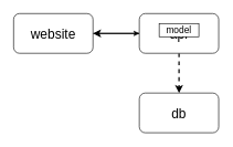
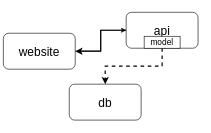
- <mxCell id="8" value="&lt;font style=&quot;font-size: 14px;&quot;&gt;model&lt;/font&gt;" style="rounded=0;whiteSpace=wrap;html=1;" vertex="1" parent="1"><mxGeometry x="240" y="35" width="60" height="20" as="geometry" /></mxCell>
+ <mxCell id="8" value="&lt;font style=&quot;font-size: 14px;&quot;&gt;model&lt;/font&gt;" style="rounded=0;whiteSpace=wrap;html=1;" vertex="1" parent="1"><mxGeometry x="240" y="60" width="60" height="20" as="geometry" /></mxCell>
- <mxCell id="3" value="&lt;font style=&quot;font-size: 20px;&quot;&gt;website&lt;/font&gt;" style="rounded=1;whiteSpace=wrap;html=1;fontSize=16;" vertex="1" parent="1"><mxGeometry x="20" y="20" width="120" height="60" as="geometry" /></mxCell>
+ <mxCell id="3" value="&lt;font style=&quot;font-size: 20px;&quot;&gt;website&lt;/font&gt;" style="rounded=1;whiteSpace=wrap;html=1;fontSize=16;" vertex="1" parent="1"><mxGeometry x="5" y="55" width="120" height="60" as="geometry" /></mxCell>
- <mxCell id="7" value="&lt;font style=&quot;font-size: 20px;&quot;&gt;db&lt;/font&gt;" style="rounded=1;whiteSpace=wrap;html=1;fontSize=16;" vertex="1" parent="1"><mxGeometry x="210" y="140" width="120" height="60" as="geometry" /></mxCell>
+ <mxCell id="7" value="&lt;font style=&quot;font-size: 20px;&quot;&gt;db&lt;/font&gt;" style="rounded=1;whiteSpace=wrap;html=1;fontSize=16;" vertex="1" parent="1"><mxGeometry x="115" y="140" width="120" height="60" as="geometry" /></mxCell>
